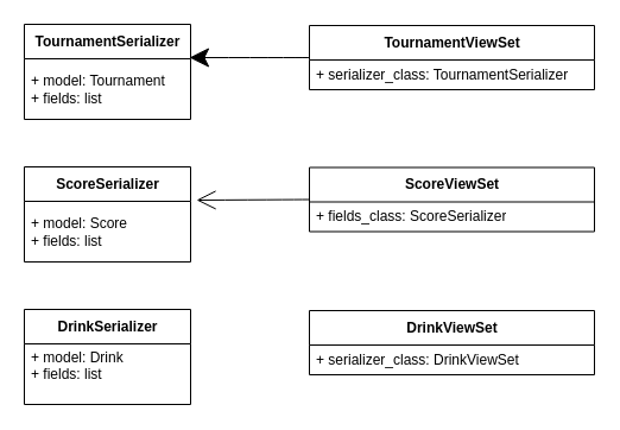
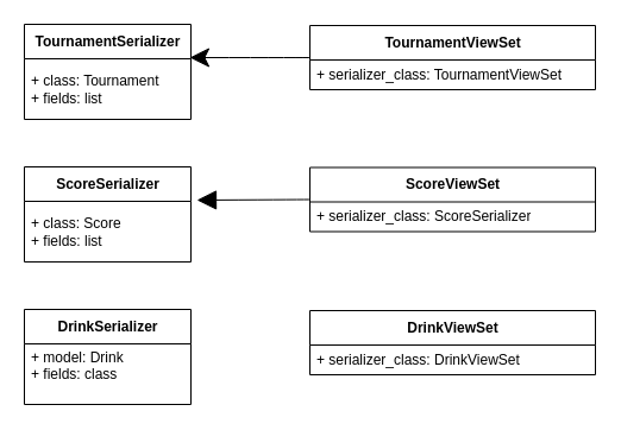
- <mxCell id="10" value="+ serializer_class: TournamentSerializer" style="text;html=1;strokeColor=none;fillColor=none;align=left;verticalAlign=middle;spacingLeft=4;spacingRight=4;overflow=hidden;rotatable=0;points=[[0,0.5],[1,0.5]];portConstraint=eastwest;" vertex="1" parent="9"><mxGeometry y="29" width="240" height="25" as="geometry" /></mxCell>
+ <mxCell id="10" value="+ serializer_class: TournamentViewSet" style="text;html=1;strokeColor=none;fillColor=none;align=left;verticalAlign=middle;spacingLeft=4;spacingRight=4;overflow=hidden;rotatable=0;points=[[0,0.5],[1,0.5]];portConstraint=eastwest;" vertex="1" parent="9"><mxGeometry y="29" width="240" height="25" as="geometry" /></mxCell>
- <mxCell id="3" value="&lt;div&gt;+ model: Tournament&lt;/div&gt;&lt;div&gt;+ fields: list&lt;br&gt;&lt;/div&gt;" style="text;html=1;strokeColor=none;fillColor=none;align=left;verticalAlign=middle;spacingLeft=4;spacingRight=4;overflow=hidden;rotatable=0;points=[[0,0.5],[1,0.5]];portConstraint=eastwest;" vertex="1" parent="2"><mxGeometry y="29" width="140" height="51" as="geometry" /></mxCell>
+ <mxCell id="3" value="&lt;div&gt;+ class: Tournament&lt;/div&gt;&lt;div&gt;+ fields: list&lt;br&gt;&lt;/div&gt;" style="text;html=1;strokeColor=none;fillColor=none;align=left;verticalAlign=middle;spacingLeft=4;spacingRight=4;overflow=hidden;rotatable=0;points=[[0,0.5],[1,0.5]];portConstraint=eastwest;" vertex="1" parent="2"><mxGeometry y="29" width="140" height="51" as="geometry" /></mxCell>
- <mxCell id="11" style="edgeStyle=none;curved=1;rounded=0;orthogonalLoop=1;jettySize=auto;html=1;exitX=0;exitY=0.5;exitDx=0;exitDy=0;entryX=1.036;entryY=0.35;entryDx=0;entryDy=0;entryPerimeter=0;endArrow=open;startSize=14;endSize=14;sourcePerimeterSpacing=8;targetPerimeterSpacing=8;" edge="1" parent="1" source="12" target="6"><mxGeometry relative="1" as="geometry" /></mxCell>
+ <mxCell id="11" style="edgeStyle=none;curved=1;rounded=0;orthogonalLoop=1;jettySize=auto;html=1;exitX=0;exitY=0.5;exitDx=0;exitDy=0;entryX=1.036;entryY=0.35;entryDx=0;entryDy=0;entryPerimeter=0;endArrow=block;startSize=14;endSize=14;sourcePerimeterSpacing=8;targetPerimeterSpacing=8;" edge="1" parent="1" source="12" target="6"><mxGeometry relative="1" as="geometry" /></mxCell>
- <mxCell id="13" value="+ fields_class: ScoreSerializer" style="text;html=1;strokeColor=none;fillColor=none;align=left;verticalAlign=middle;spacingLeft=4;spacingRight=4;overflow=hidden;rotatable=0;points=[[0,0.5],[1,0.5]];portConstraint=eastwest;" vertex="1" parent="12"><mxGeometry y="29" width="240" height="25" as="geometry" /></mxCell>
+ <mxCell id="13" value="+ serializer_class: ScoreSerializer" style="text;html=1;strokeColor=none;fillColor=none;align=left;verticalAlign=middle;spacingLeft=4;spacingRight=4;overflow=hidden;rotatable=0;points=[[0,0.5],[1,0.5]];portConstraint=eastwest;" vertex="1" parent="12"><mxGeometry y="29" width="240" height="25" as="geometry" /></mxCell>
- <mxCell id="7" value="&lt;div&gt;+ model: Score&lt;/div&gt;&lt;div&gt;+ fields: list&lt;br&gt;&lt;/div&gt;" style="text;html=1;strokeColor=none;fillColor=none;align=left;verticalAlign=middle;spacingLeft=4;spacingRight=4;overflow=hidden;rotatable=0;points=[[0,0.5],[1,0.5]];portConstraint=eastwest;" vertex="1" parent="6"><mxGeometry y="29" width="140" height="51" as="geometry" /></mxCell>
+ <mxCell id="7" value="&lt;div&gt;+ class: Score&lt;/div&gt;&lt;div&gt;+ fields: list&lt;br&gt;&lt;/div&gt;" style="text;html=1;strokeColor=none;fillColor=none;align=left;verticalAlign=middle;spacingLeft=4;spacingRight=4;overflow=hidden;rotatable=0;points=[[0,0.5],[1,0.5]];portConstraint=eastwest;" vertex="1" parent="6"><mxGeometry y="29" width="140" height="51" as="geometry" /></mxCell>
- <mxCell id="5" value="&lt;div&gt;+ model: Drink&lt;/div&gt;&lt;div&gt;+ fields: list&lt;/div&gt;&lt;div&gt;&lt;br&gt;&lt;/div&gt;" style="text;html=1;strokeColor=none;fillColor=none;align=left;verticalAlign=middle;spacingLeft=4;spacingRight=4;overflow=hidden;rotatable=0;points=[[0,0.5],[1,0.5]];portConstraint=eastwest;" vertex="1" parent="4"><mxGeometry y="29" width="140" height="51" as="geometry" /></mxCell>
+ <mxCell id="5" value="&lt;div&gt;+ model: Drink&lt;/div&gt;&lt;div&gt;+ fields: class&lt;/div&gt;&lt;div&gt;&lt;br&gt;&lt;/div&gt;" style="text;html=1;strokeColor=none;fillColor=none;align=left;verticalAlign=middle;spacingLeft=4;spacingRight=4;overflow=hidden;rotatable=0;points=[[0,0.5],[1,0.5]];portConstraint=eastwest;" vertex="1" parent="4"><mxGeometry y="29" width="140" height="51" as="geometry" /></mxCell>
